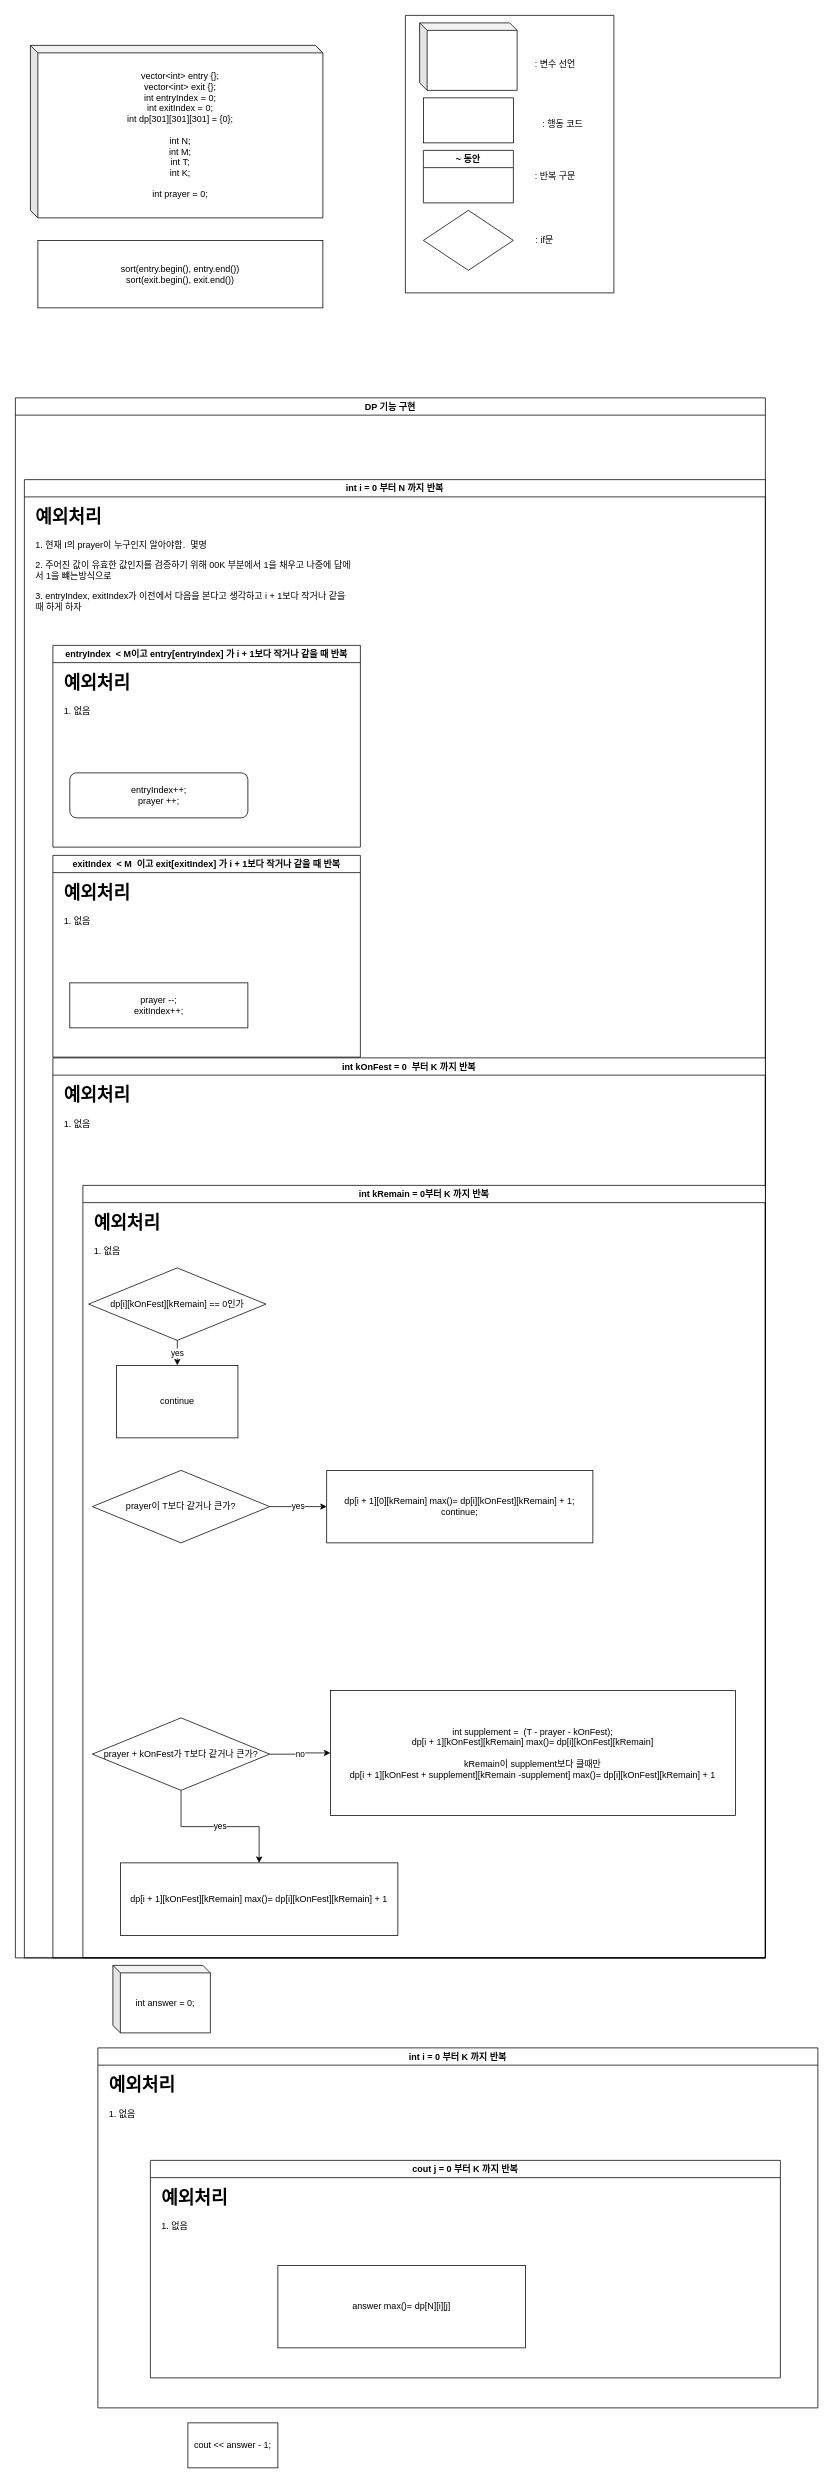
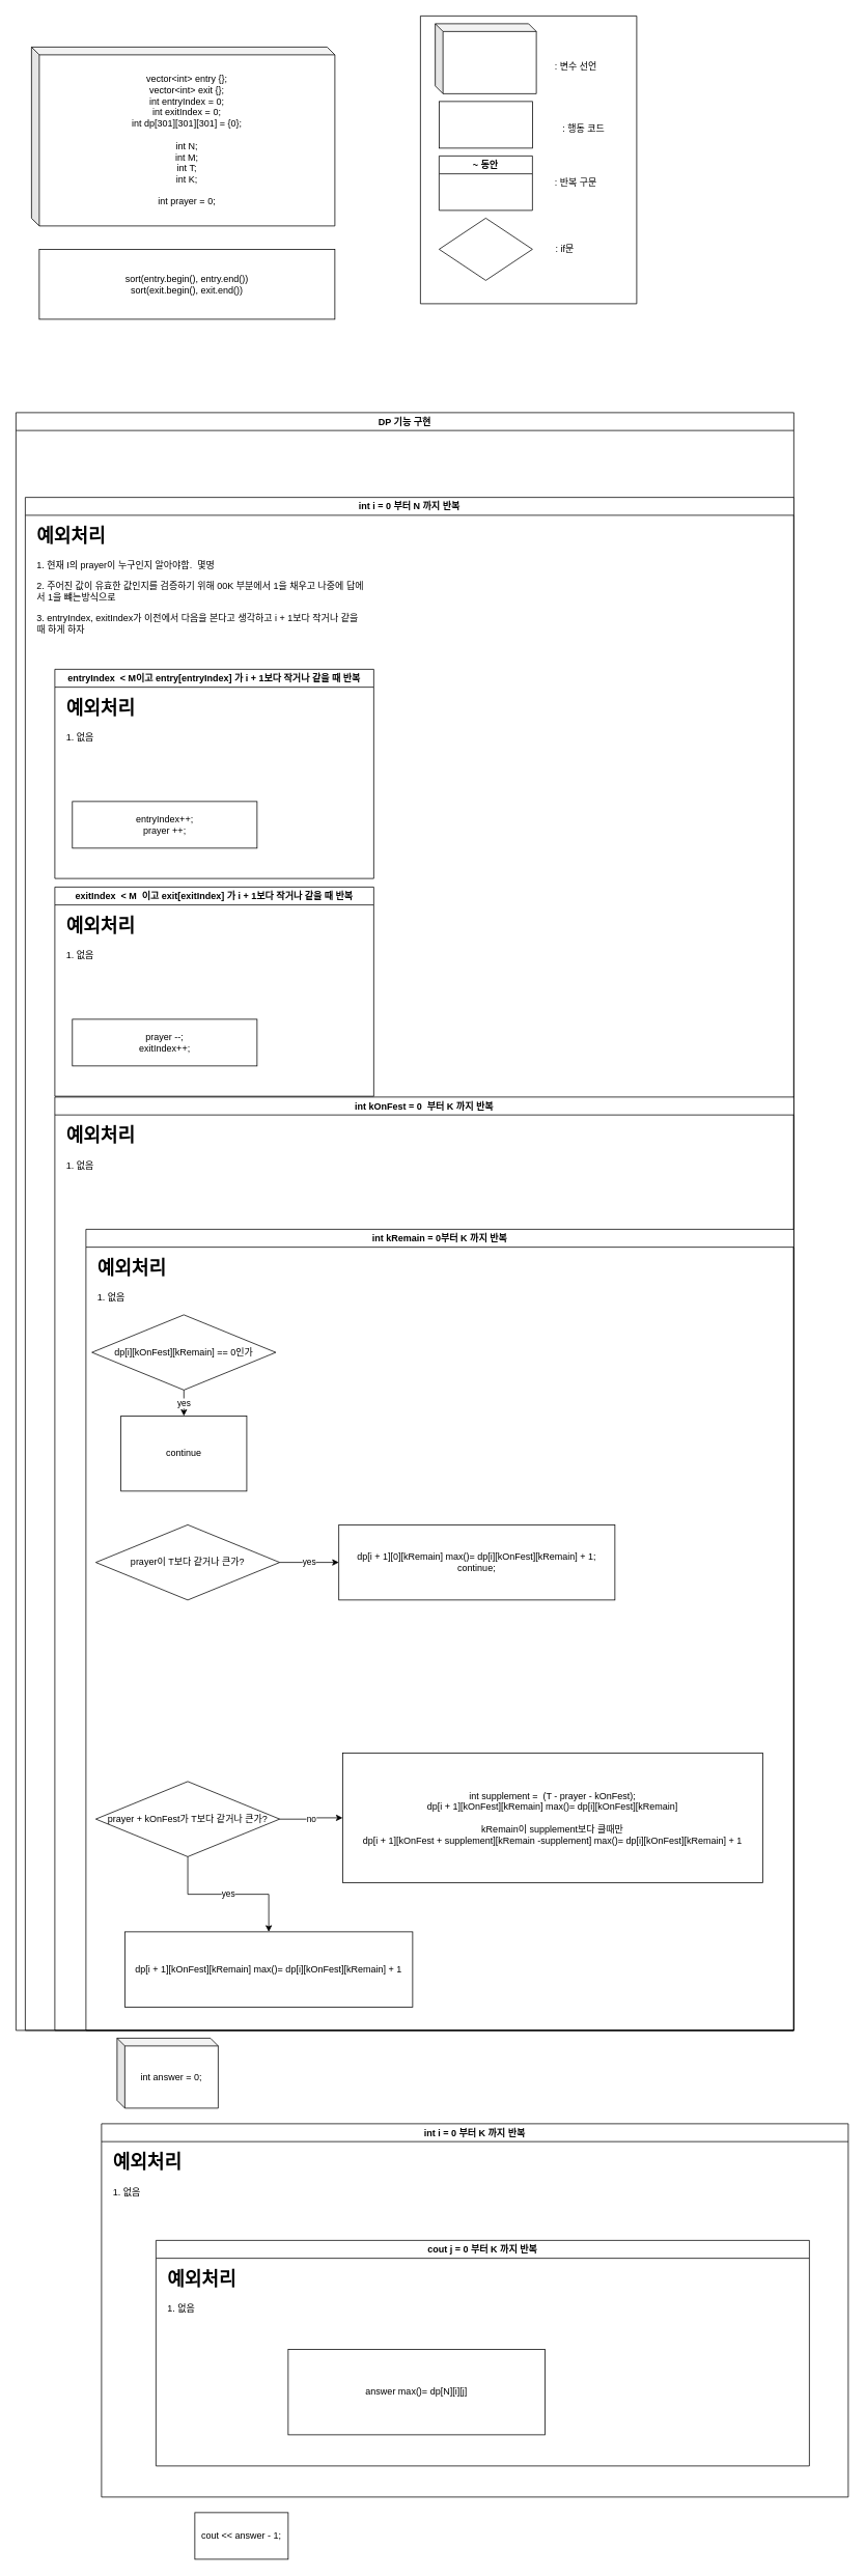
- <mxCell id="18" value="entryIndex++;&lt;br&gt;prayer ++;" style="whiteSpace=wrap;html=1;rounded=1;" vertex="1" parent="16"><mxGeometry x="22.57" y="170" width="237.43" height="60" as="geometry" /></mxCell>
+ <mxCell id="18" value="entryIndex++;&lt;br&gt;prayer ++;" style="rounded=0;whiteSpace=wrap;html=1;" vertex="1" parent="16"><mxGeometry x="22.57" y="170" width="237.43" height="60" as="geometry" /></mxCell>
